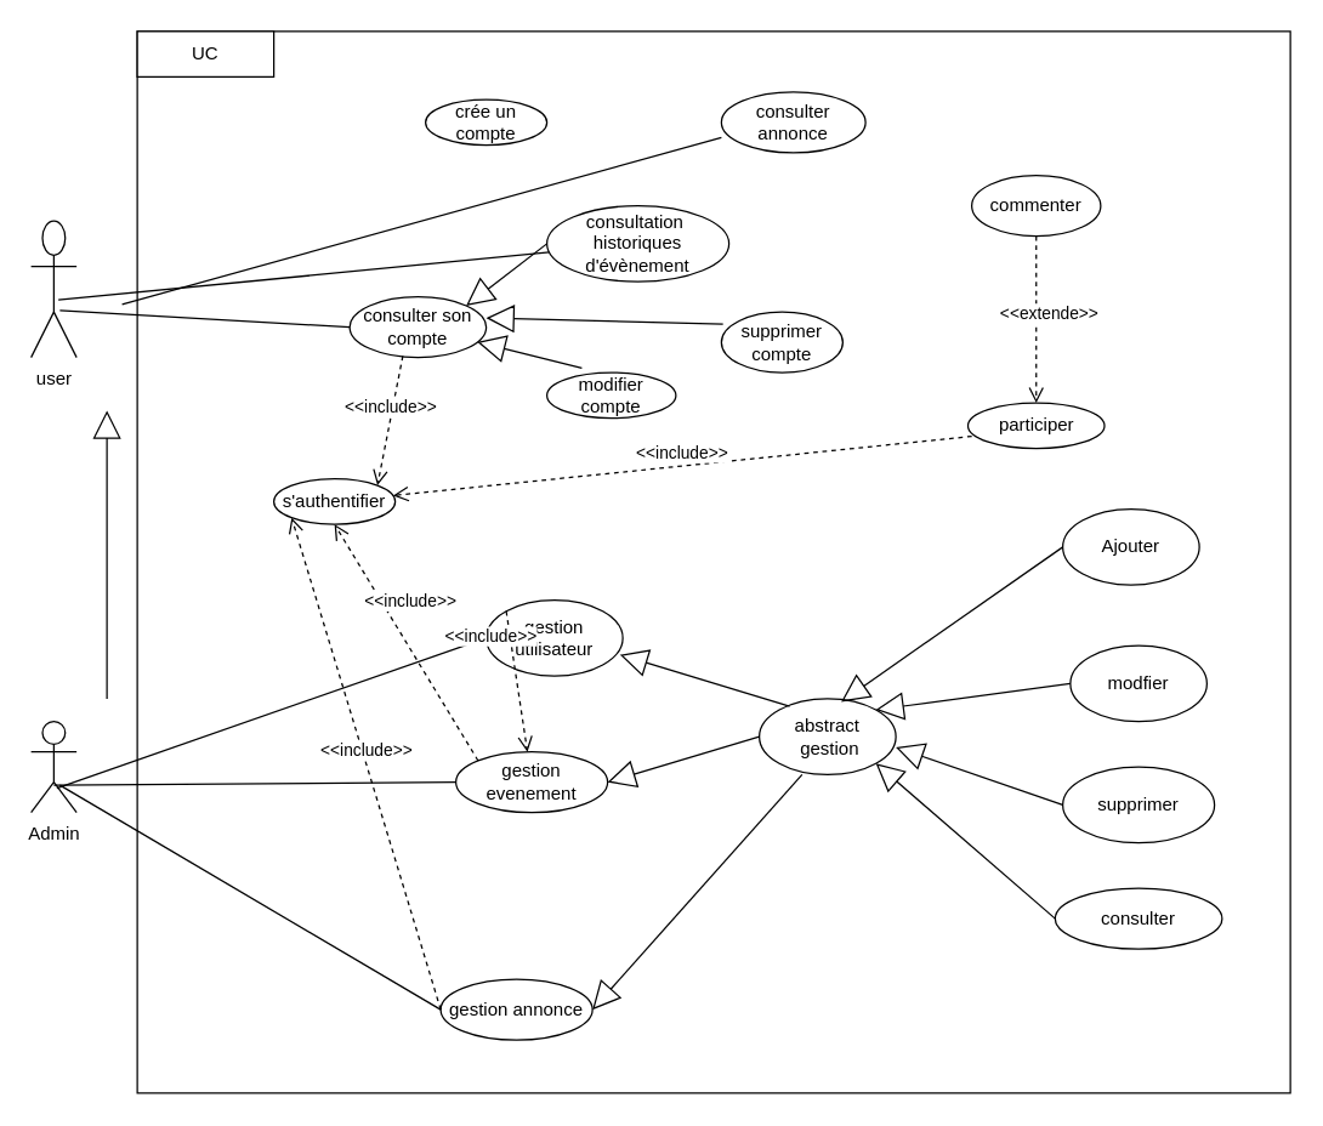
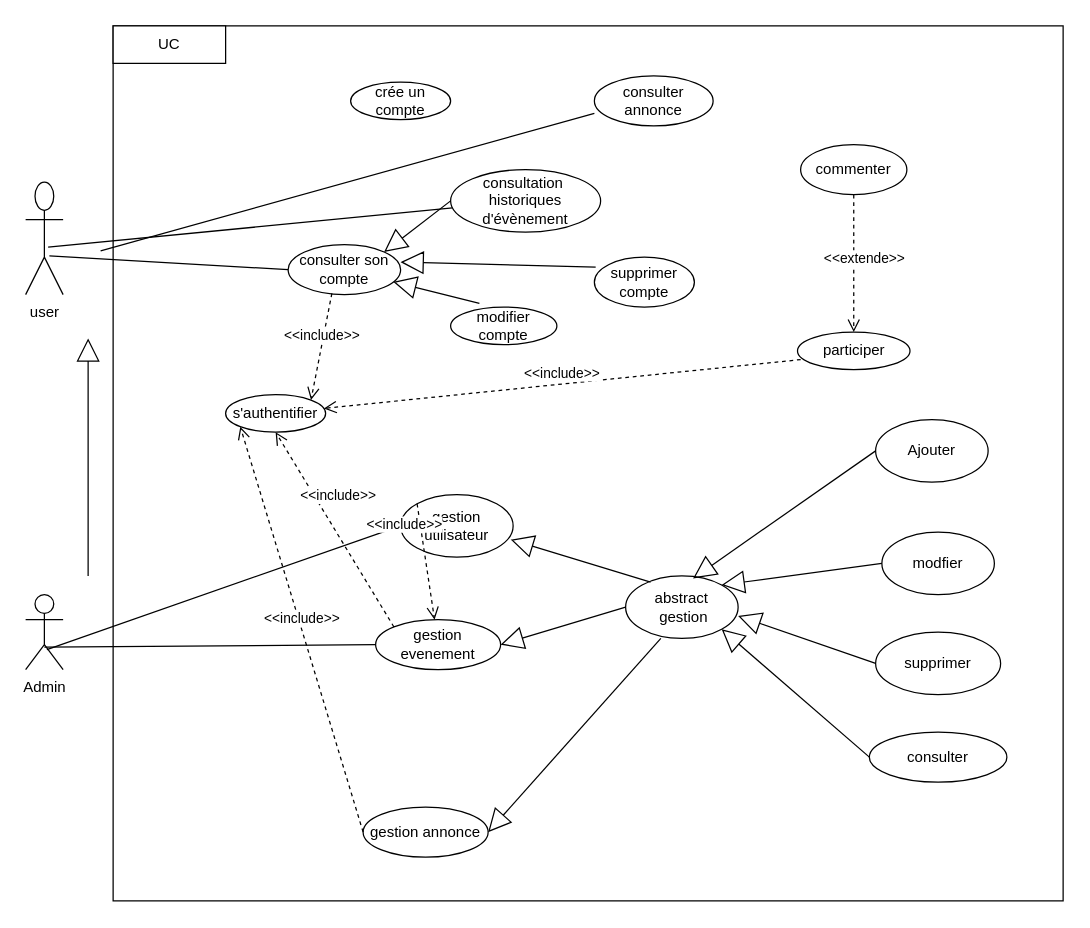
- <mxCell id="28" value="" style="endArrow=none;html=1;rounded=0;exitX=0.633;exitY=0.7;exitDx=0;exitDy=0;exitPerimeter=0;entryX=0;entryY=0.5;entryDx=0;entryDy=0;" edge="1" parent="1" source="4" target="12"><mxGeometry width="50" height="50" relative="1" as="geometry"><mxPoint x="115" y="437" as="sourcePoint" /><mxPoint x="280" y="545" as="targetPoint" /></mxGeometry></mxCell>
